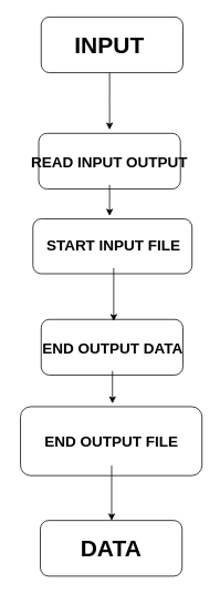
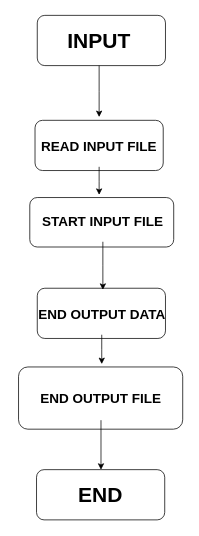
- <mxCell id="9" value="&lt;font style=&quot;font-size: 18px&quot;&gt;READ INPUT OUTPUT&lt;/font&gt;" style="text;html=1;strokeColor=none;fillColor=none;align=center;verticalAlign=middle;whiteSpace=wrap;rounded=0;fontStyle=1;fontSize=28;" vertex="1" parent="1"><mxGeometry x="20" y="160" width="223" height="62" as="geometry" /></mxCell>
+ <mxCell id="9" value="&lt;font style=&quot;font-size: 18px&quot;&gt;READ INPUT FILE&lt;/font&gt;" style="text;html=1;strokeColor=none;fillColor=none;align=center;verticalAlign=middle;whiteSpace=wrap;rounded=0;fontStyle=1;fontSize=28;" vertex="1" parent="1"><mxGeometry x="20" y="160" width="223" height="62" as="geometry" /></mxCell>
- <mxCell id="6" value="DATA" style="text;html=1;strokeColor=none;fillColor=none;align=center;verticalAlign=middle;whiteSpace=wrap;rounded=0;fontStyle=1;fontSize=28;" vertex="1" parent="1"><mxGeometry x="71" y="626" width="125" height="67" as="geometry" /></mxCell>
+ <mxCell id="6" value="END" style="text;html=1;strokeColor=none;fillColor=none;align=center;verticalAlign=middle;whiteSpace=wrap;rounded=0;fontStyle=1;fontSize=28;" vertex="1" parent="1"><mxGeometry x="71" y="626" width="125" height="67" as="geometry" /></mxCell>
